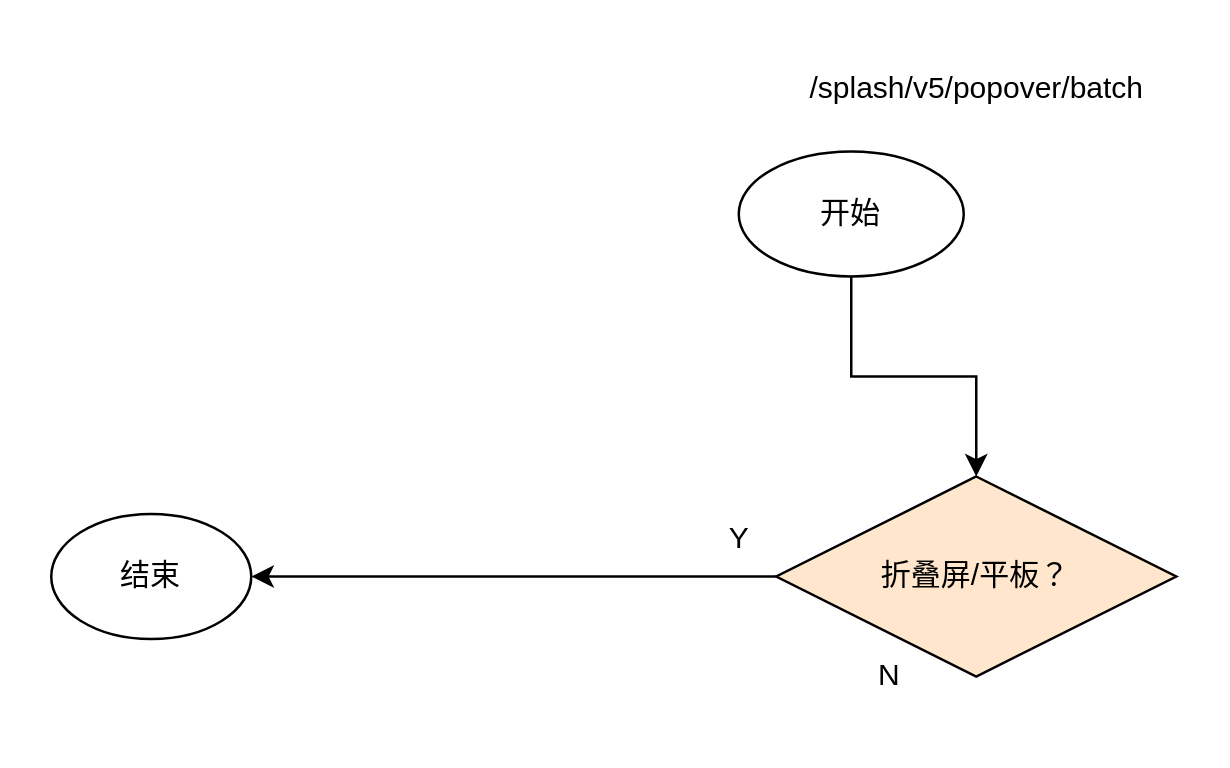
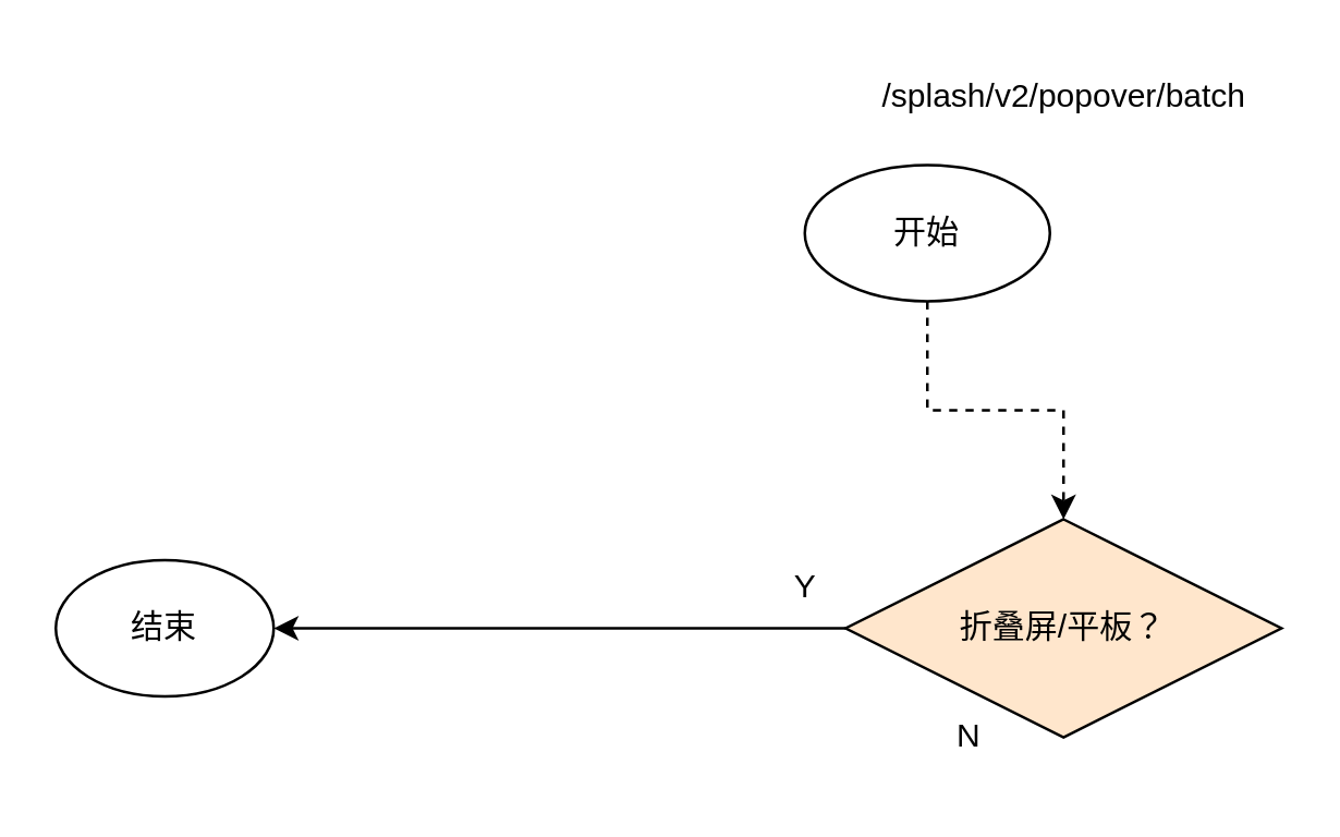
- <mxCell id="4" value="/splash/v5/popover/batch" style="text;html=1;align=center;verticalAlign=middle;resizable=0;points=[];autosize=1;strokeColor=none;fillColor=none;" parent="1" vertex="1"><mxGeometry x="310" y="20" width="160" height="30" as="geometry" /></mxCell>
+ <mxCell id="4" value="/splash/v2/popover/batch" style="text;html=1;align=center;verticalAlign=middle;resizable=0;points=[];autosize=1;strokeColor=none;fillColor=none;" parent="1" vertex="1"><mxGeometry x="310" y="20" width="160" height="30" as="geometry" /></mxCell>
- <mxCell id="2" style="edgeStyle=orthogonalEdgeStyle;rounded=0;orthogonalLoop=1;jettySize=auto;html=1;entryX=0.5;entryY=0;entryDx=0;entryDy=0;" edge="1" parent="1" source="3" target="6"><mxGeometry relative="1" as="geometry" /></mxCell>
+ <mxCell id="2" style="edgeStyle=orthogonalEdgeStyle;rounded=0;orthogonalLoop=1;jettySize=auto;html=1;entryX=0.5;entryY=0;entryDx=0;entryDy=0;dashed=1;" edge="1" parent="1" source="3" target="6"><mxGeometry relative="1" as="geometry" /></mxCell>
